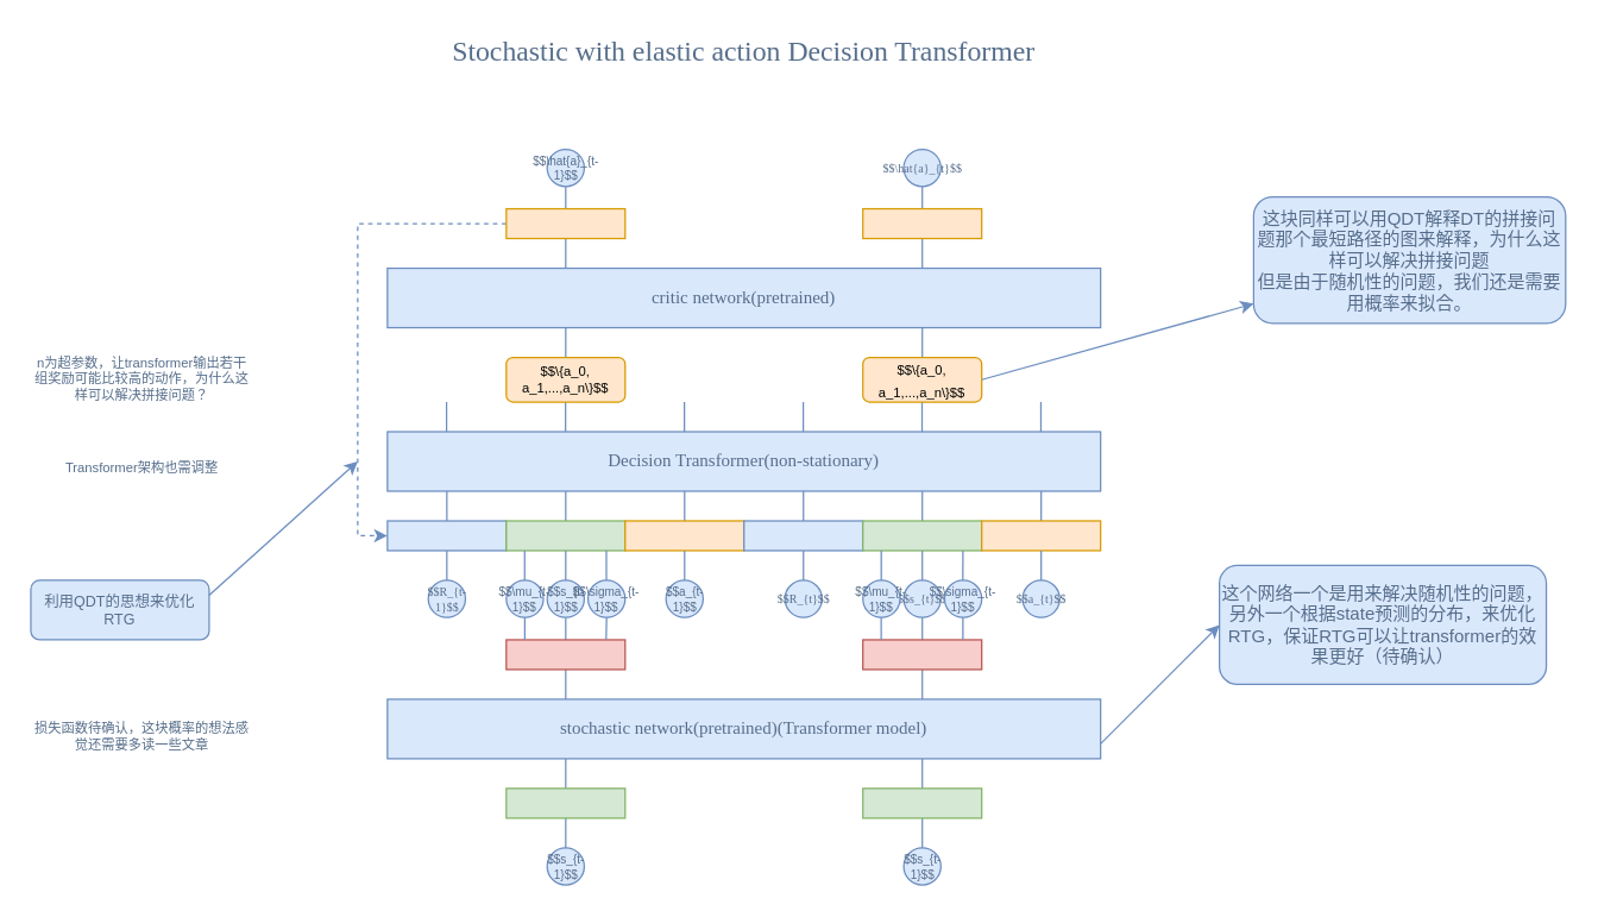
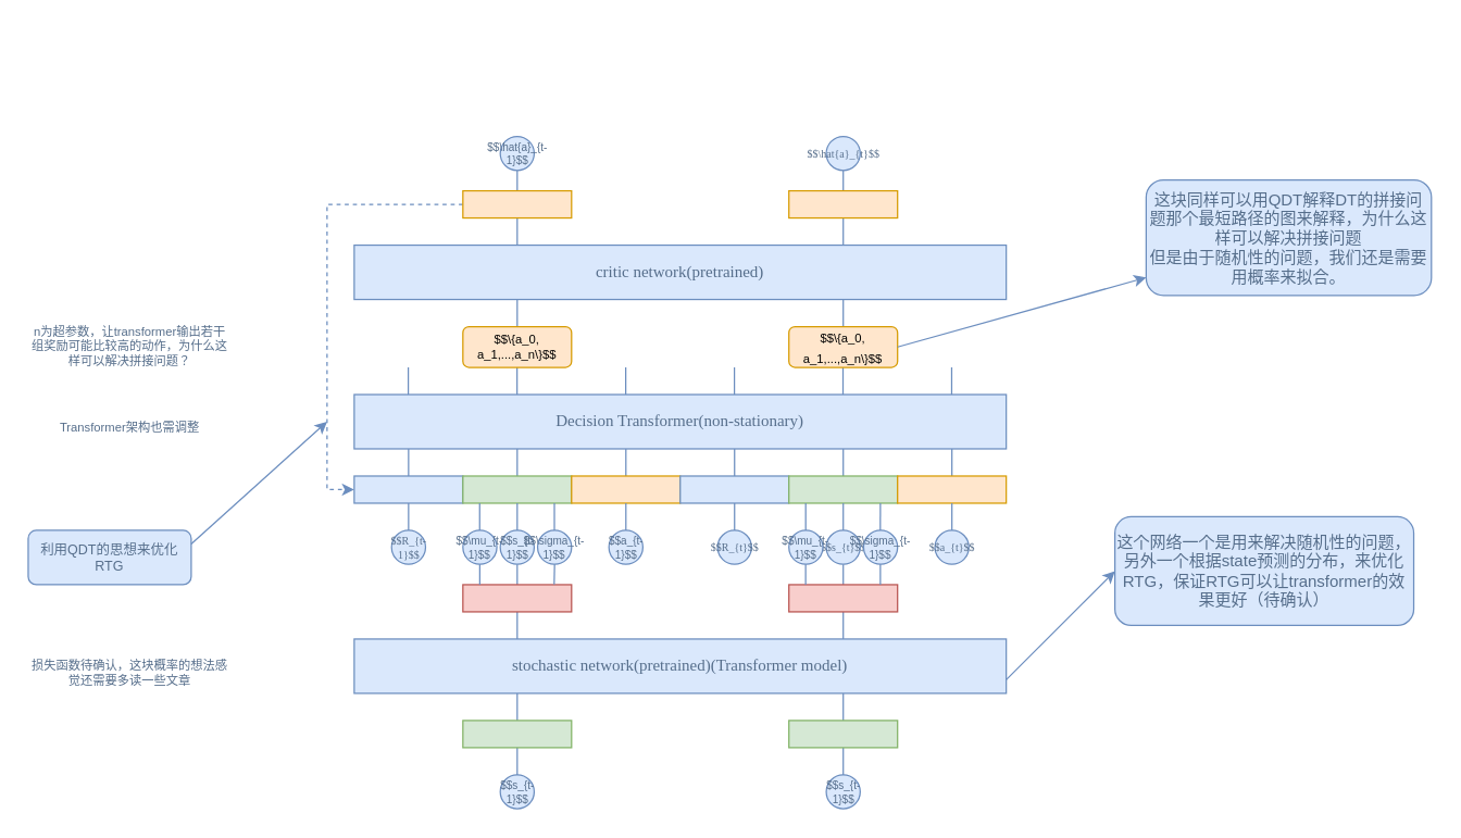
- <mxCell id="56" value="Stochastic with elastic action Decision Transformer" style="text;html=1;align=center;verticalAlign=middle;whiteSpace=wrap;rounded=0;fontSize=19;fontFamily=Tahoma;fontColor=#566E8B;" vertex="1" parent="1"><mxGeometry x="260" y="20" width="480" height="30" as="geometry" /></mxCell>
